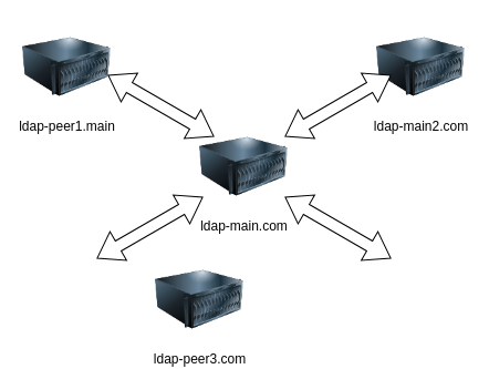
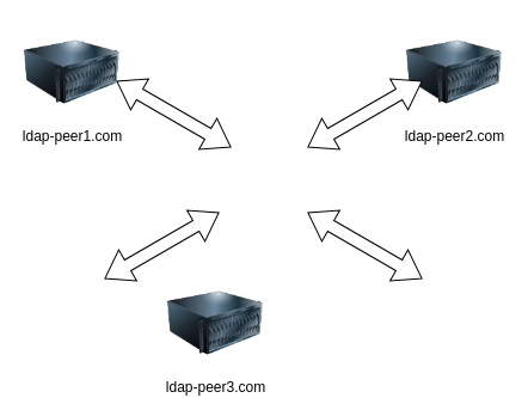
- <mxCell id="3" value="ldap-peer1.main" style="image;html=1;image=img/lib/clip_art/computers/Server_128x128.png" vertex="1" parent="1"><mxGeometry x="20" y="20" width="80" height="80" as="geometry" /></mxCell>
+ <mxCell id="3" value="ldap-peer1.com" style="image;html=1;image=img/lib/clip_art/computers/Server_128x128.png" vertex="1" parent="1"><mxGeometry x="20" y="20" width="80" height="80" as="geometry" /></mxCell>
- <mxCell id="4" value="ldap-main2.com" style="image;html=1;image=img/lib/clip_art/computers/Server_128x128.png" vertex="1" parent="1"><mxGeometry x="340" y="20" width="80" height="80" as="geometry" /></mxCell>
+ <mxCell id="4" value="ldap-peer2.com" style="image;html=1;image=img/lib/clip_art/computers/Server_128x128.png" vertex="1" parent="1"><mxGeometry x="340" y="20" width="80" height="80" as="geometry" /></mxCell>
- <mxCell id="2" value="ldap-main.com" style="image;html=1;image=img/lib/clip_art/computers/Server_128x128.png" vertex="1" parent="1"><mxGeometry x="180" y="110" width="80" height="80" as="geometry" /></mxCell>
